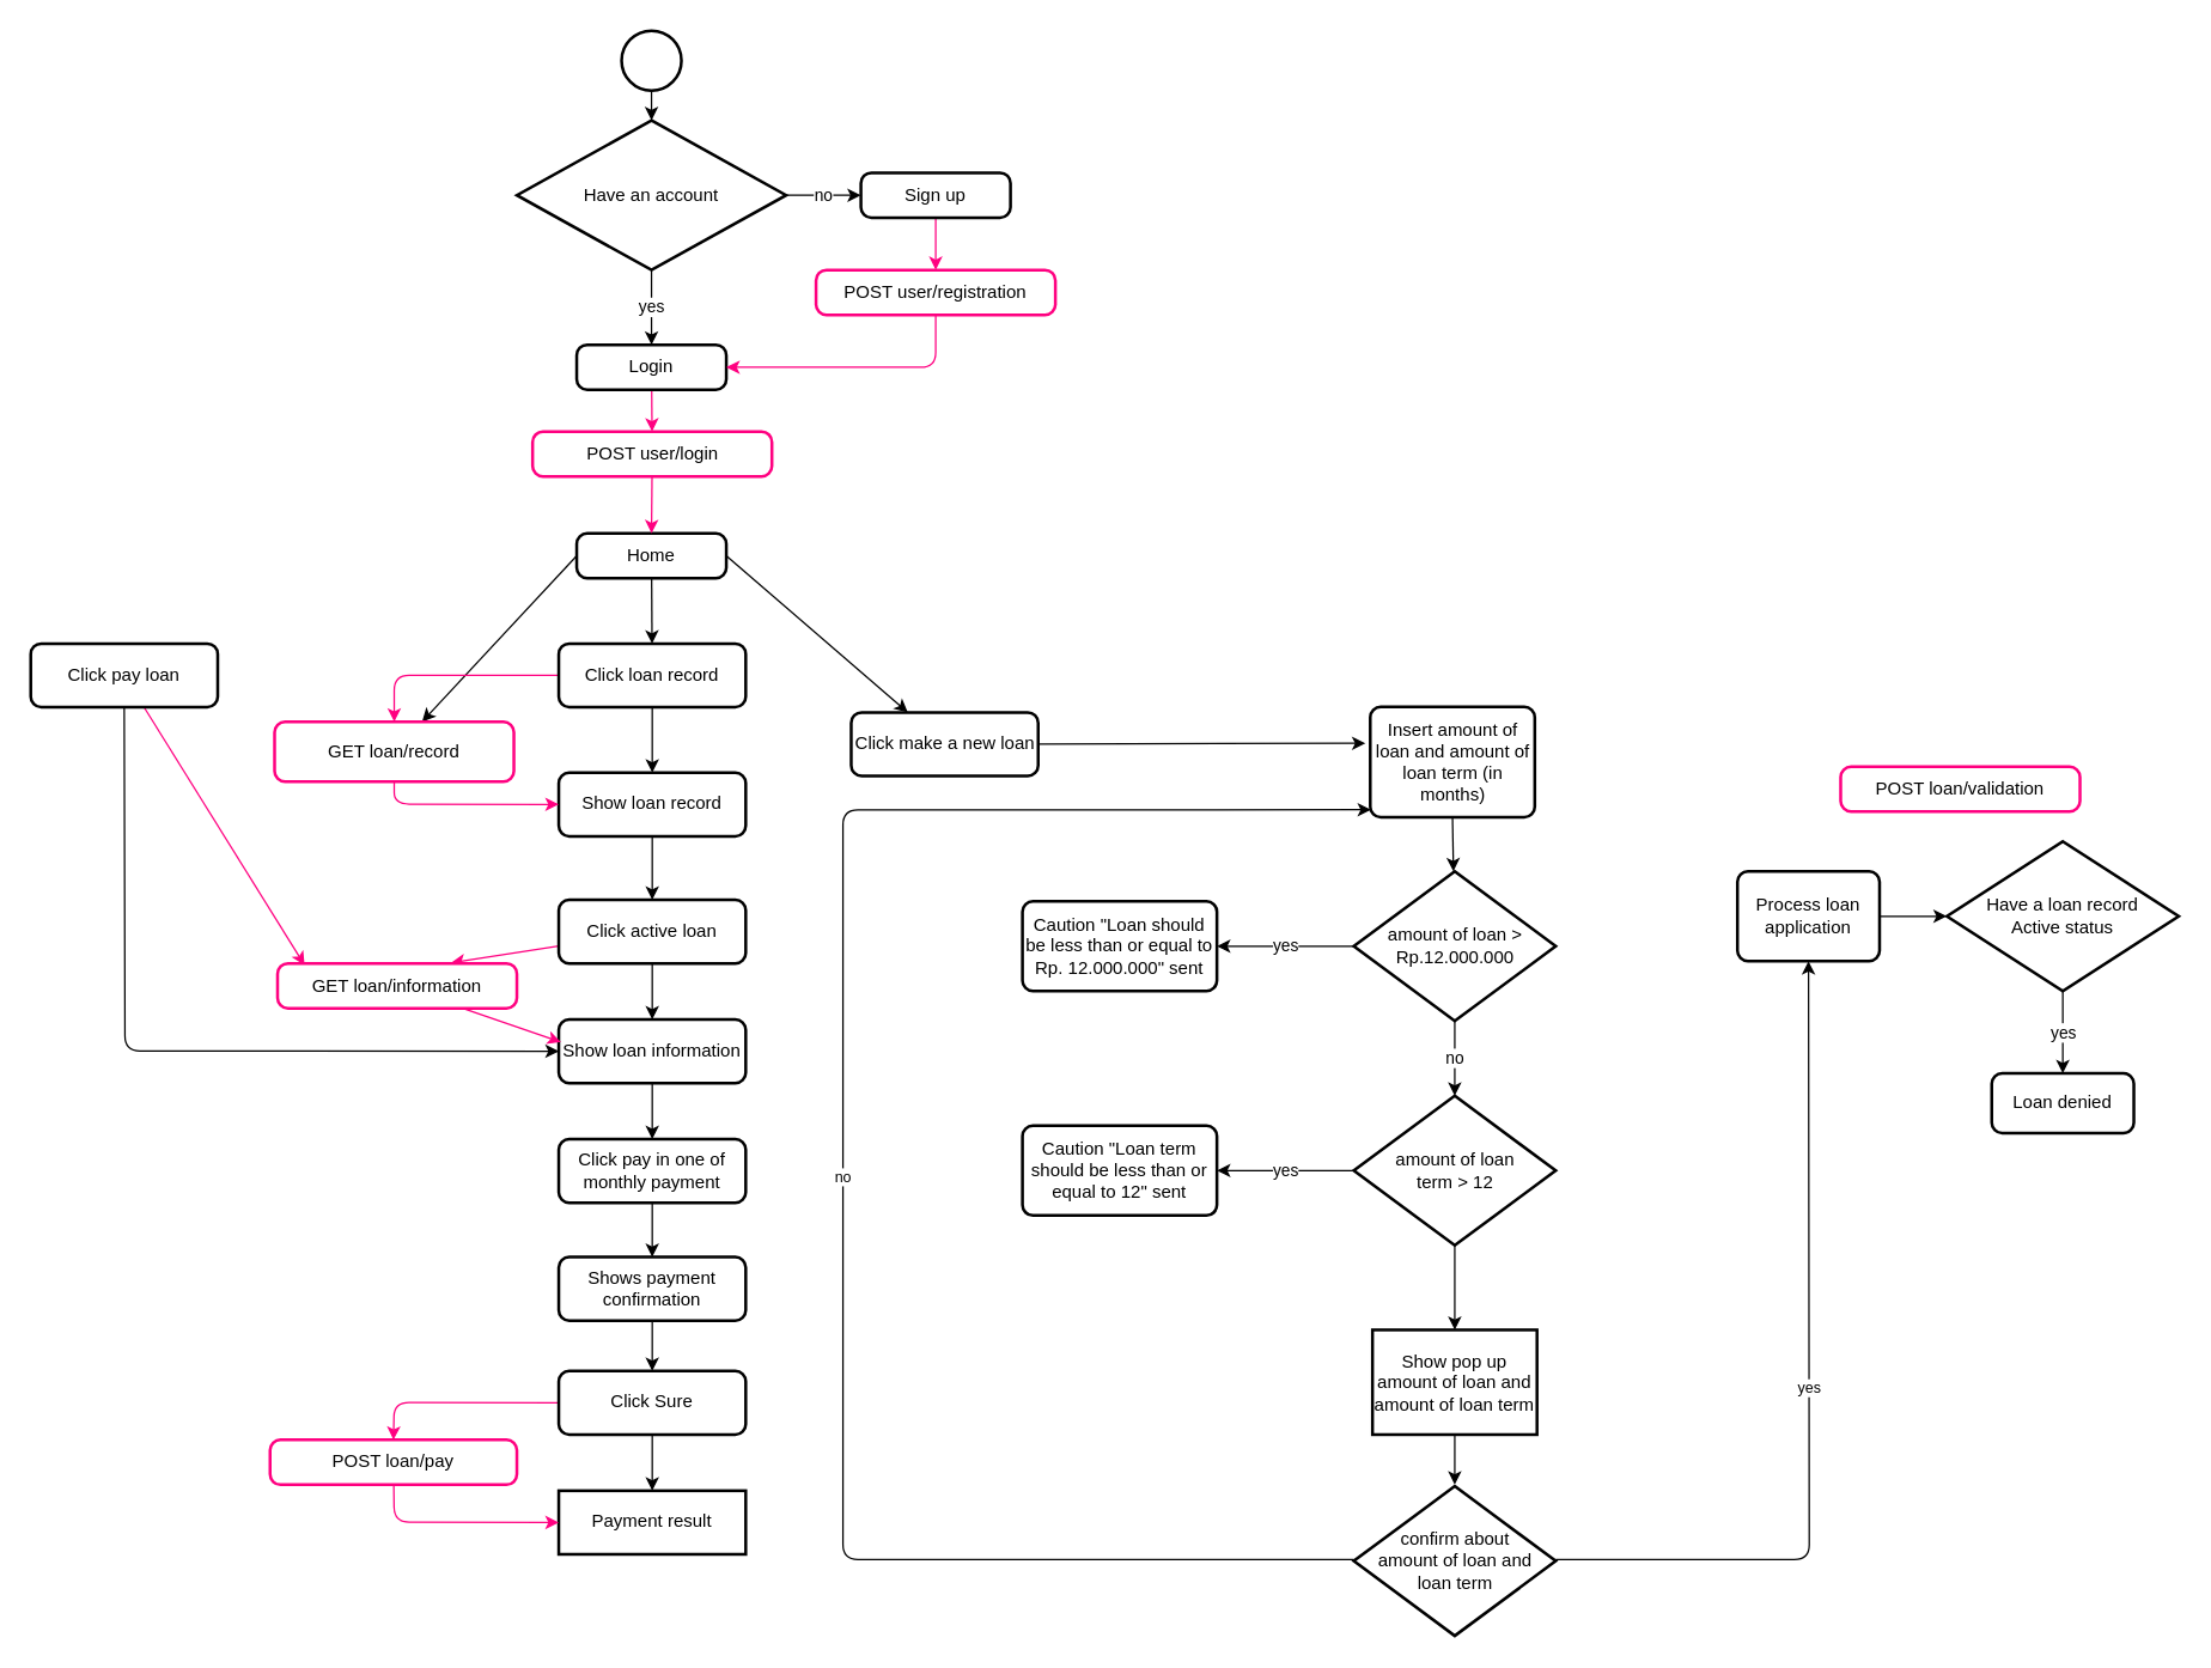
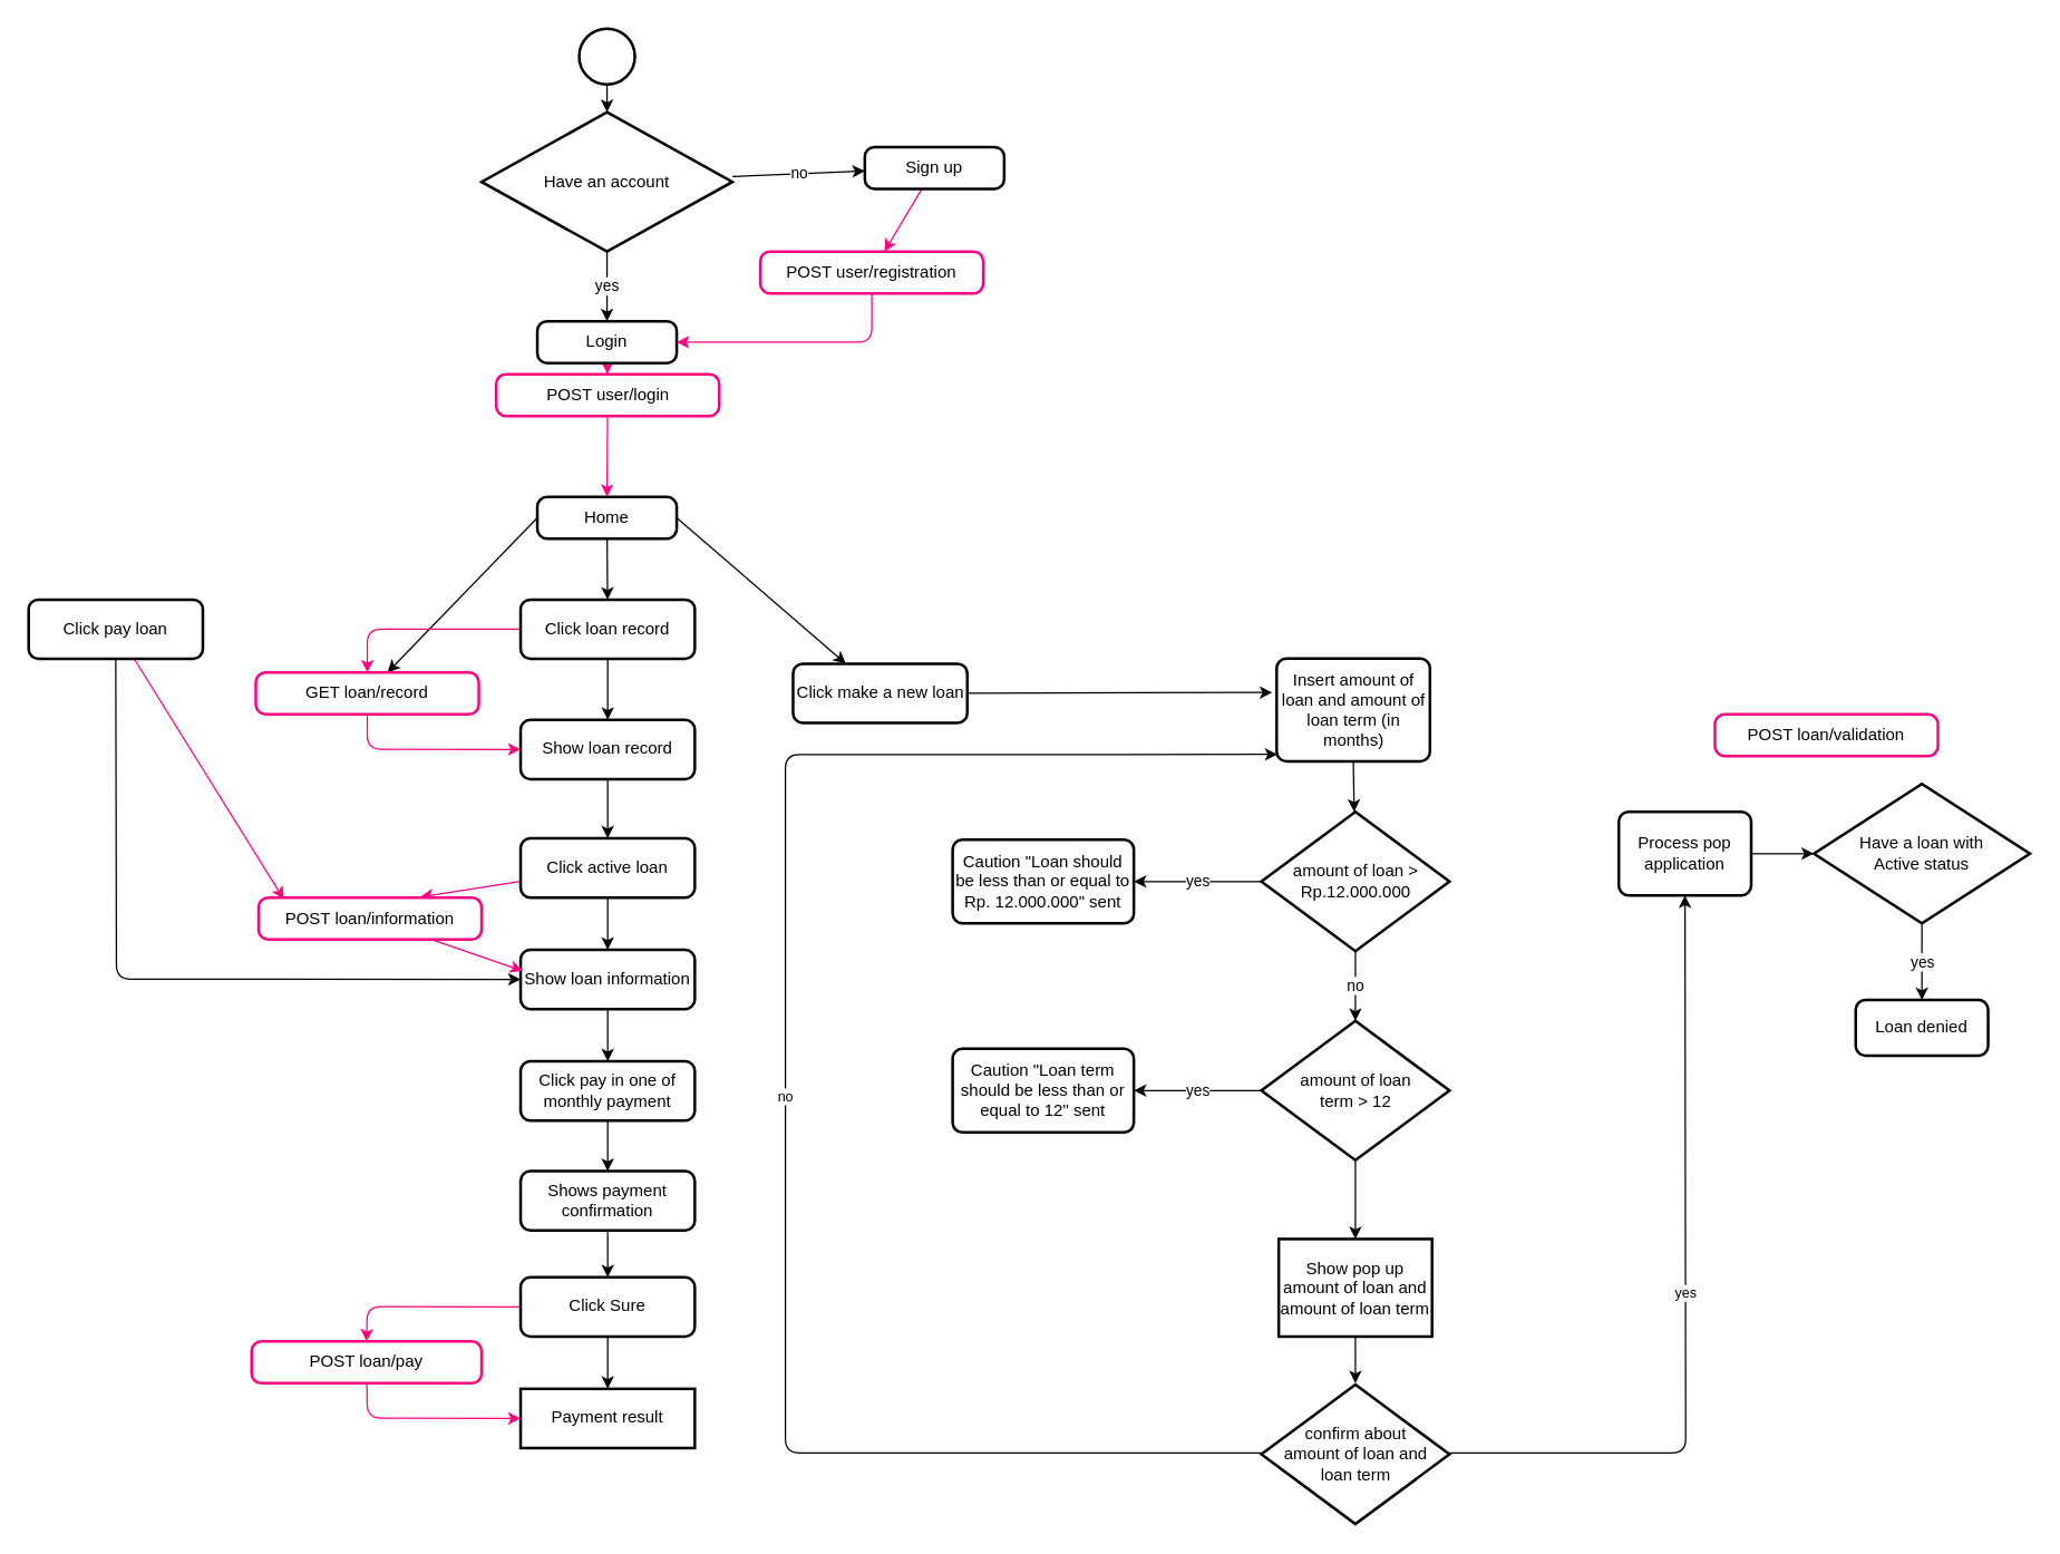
- <mxCell id="6" value="Sign up" style="rounded=1;whiteSpace=wrap;html=1;absoluteArcSize=1;arcSize=14;strokeWidth=2;" parent="1" vertex="1"><mxGeometry x="575" y="115" width="100" height="30" as="geometry" /></mxCell>
+ <mxCell id="6" value="Sign up" style="rounded=1;whiteSpace=wrap;html=1;absoluteArcSize=1;arcSize=14;strokeWidth=2;" parent="1" vertex="1"><mxGeometry x="620" y="105" width="100" height="30" as="geometry" /></mxCell>
- <mxCell id="59" value="POST user/login" style="rounded=1;whiteSpace=wrap;html=1;absoluteArcSize=1;arcSize=14;strokeWidth=2;strokeColor=#FF0080;" parent="1" vertex="1"><mxGeometry x="355.5" y="288" width="160" height="30" as="geometry" /></mxCell>
+ <mxCell id="59" value="POST user/login" style="rounded=1;whiteSpace=wrap;html=1;absoluteArcSize=1;arcSize=14;strokeWidth=2;strokeColor=#FF0080;" parent="1" vertex="1"><mxGeometry x="355.5" y="268" width="160" height="30" as="geometry" /></mxCell>
- <mxCell id="62" value="GET loan/record" style="rounded=1;whiteSpace=wrap;html=1;absoluteArcSize=1;arcSize=14;strokeWidth=2;strokeColor=#FF0080;" parent="1" vertex="1"><mxGeometry x="183" y="482" width="160" height="40" as="geometry" /></mxCell>
+ <mxCell id="62" value="GET loan/record" style="rounded=1;whiteSpace=wrap;html=1;absoluteArcSize=1;arcSize=14;strokeWidth=2;strokeColor=#FF0080;" parent="1" vertex="1"><mxGeometry x="183" y="482" width="160" height="30" as="geometry" /></mxCell>
- <mxCell id="28" value="Process loan application" style="rounded=1;whiteSpace=wrap;html=1;absoluteArcSize=1;arcSize=14;strokeWidth=2;" parent="1" vertex="1"><mxGeometry x="1161" y="582" width="95" height="60" as="geometry" /></mxCell>
+ <mxCell id="28" value="Process pop application" style="rounded=1;whiteSpace=wrap;html=1;absoluteArcSize=1;arcSize=14;strokeWidth=2;" parent="1" vertex="1"><mxGeometry x="1161" y="582" width="95" height="60" as="geometry" /></mxCell>
- <mxCell id="18" value="Have a loan record &lt;br&gt;Active status" style="strokeWidth=2;html=1;shape=mxgraph.flowchart.decision;whiteSpace=wrap;" parent="1" vertex="1"><mxGeometry x="1301" y="562" width="155" height="100" as="geometry" /></mxCell>
+ <mxCell id="18" value="Have a loan with &lt;br&gt;Active status" style="strokeWidth=2;html=1;shape=mxgraph.flowchart.decision;whiteSpace=wrap;" parent="1" vertex="1"><mxGeometry x="1301" y="562" width="155" height="100" as="geometry" /></mxCell>
- <mxCell id="64" value="GET loan/information" style="rounded=1;whiteSpace=wrap;html=1;absoluteArcSize=1;arcSize=14;strokeWidth=2;strokeColor=#FF0080;" parent="1" vertex="1"><mxGeometry x="185" y="643.5" width="160" height="30" as="geometry" /></mxCell>
+ <mxCell id="64" value="POST loan/information" style="rounded=1;whiteSpace=wrap;html=1;absoluteArcSize=1;arcSize=14;strokeWidth=2;strokeColor=#FF0080;" parent="1" vertex="1"><mxGeometry x="185" y="643.5" width="160" height="30" as="geometry" /></mxCell>
